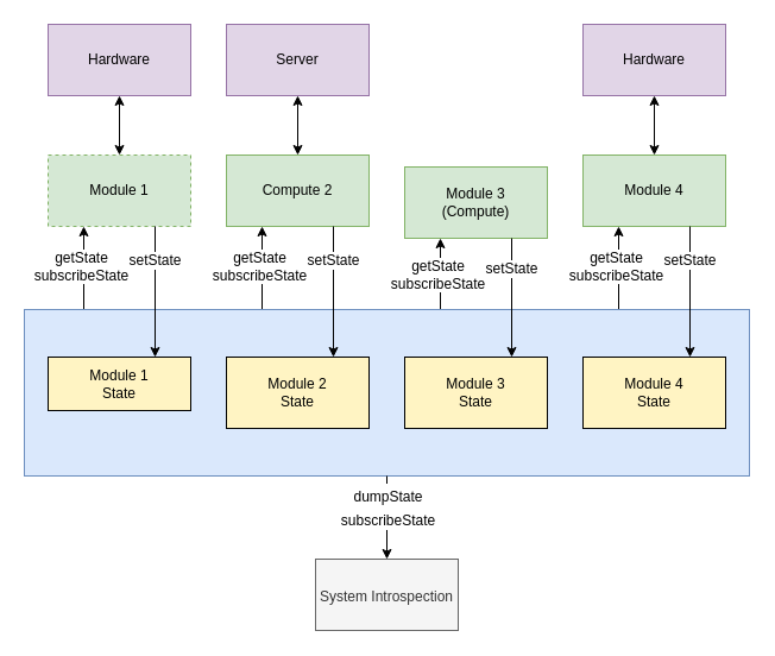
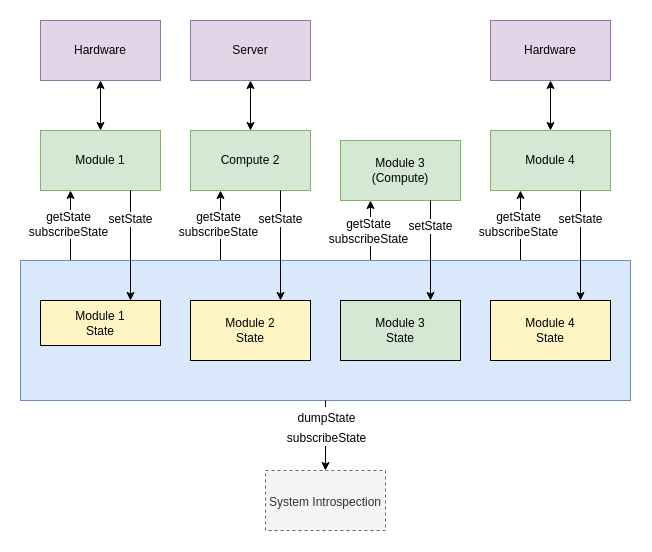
- <mxCell id="10" value="Module 1" style="rounded=0;whiteSpace=wrap;html=1;fillColor=#d5e8d4;strokeColor=#82b366;dashed=1;" vertex="1" parent="1"><mxGeometry x="40" y="130" width="120" height="60" as="geometry" /></mxCell>
+ <mxCell id="10" value="Module 1" style="rounded=0;whiteSpace=wrap;html=1;fillColor=#d5e8d4;strokeColor=#82b366;" vertex="1" parent="1"><mxGeometry x="40" y="130" width="120" height="60" as="geometry" /></mxCell>
- <mxCell id="17" value="&lt;span style=&quot;white-space: normal&quot;&gt;Module 3&lt;/span&gt;&lt;br style=&quot;white-space: normal&quot;&gt;&lt;span style=&quot;white-space: normal&quot;&gt;State&lt;/span&gt;" style="rounded=0;whiteSpace=wrap;html=1;fillColor=#FFF4C3;" vertex="1" parent="1"><mxGeometry x="340" y="300" width="120" height="60" as="geometry" /></mxCell>
+ <mxCell id="17" value="&lt;span style=&quot;white-space: normal&quot;&gt;Module 3&lt;/span&gt;&lt;br style=&quot;white-space: normal&quot;&gt;&lt;span style=&quot;white-space: normal&quot;&gt;State&lt;/span&gt;" style="rounded=0;whiteSpace=wrap;html=1;fillColor=#d5e8d4;" vertex="1" parent="1"><mxGeometry x="340" y="300" width="120" height="60" as="geometry" /></mxCell>
- <mxCell id="31" value="&lt;font style=&quot;font-size: 12px&quot;&gt;System Introspection&lt;br&gt;&lt;/font&gt;" style="rounded=0;whiteSpace=wrap;html=1;fontSize=16;fillColor=#f5f5f5;strokeColor=#666666;fontColor=#333333;" vertex="1" parent="1"><mxGeometry x="265" y="470" width="120" height="60" as="geometry" /></mxCell>
+ <mxCell id="31" value="&lt;font style=&quot;font-size: 12px&quot;&gt;System Introspection&lt;br&gt;&lt;/font&gt;" style="rounded=0;whiteSpace=wrap;html=1;fontSize=16;fillColor=#f5f5f5;strokeColor=#666666;fontColor=#333333;dashed=1;" vertex="1" parent="1"><mxGeometry x="265" y="470" width="120" height="60" as="geometry" /></mxCell>
